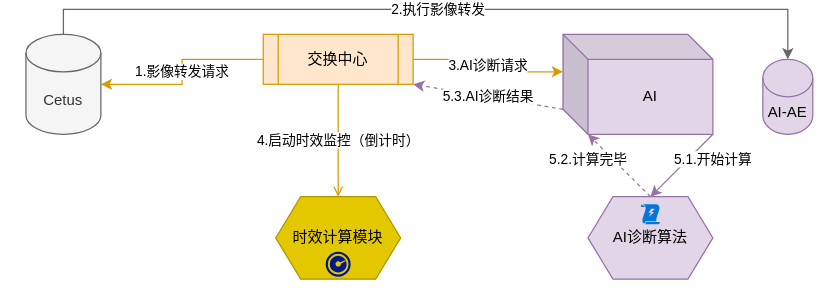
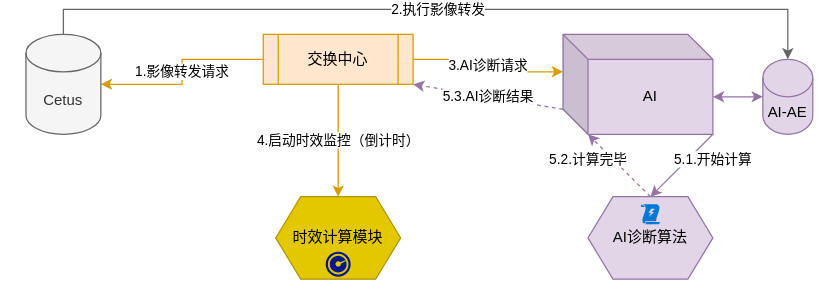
+ <mxCell id="12" value="" style="endArrow=classic;startArrow=classic;html=1;rounded=0;entryX=0;entryY=0.5;entryDx=0;entryDy=0;entryPerimeter=0;exitX=0;exitY=0;exitDx=120;exitDy=50;exitPerimeter=0;fillColor=#e1d5e7;strokeColor=#9673a6;" edge="1" parent="1" source="10" target="11"><mxGeometry width="50" height="50" relative="1" as="geometry"><mxPoint x="460" y="250" as="sourcePoint" /><mxPoint x="510" y="200" as="targetPoint" /></mxGeometry></mxCell>
- <mxCell id="4" value="4.启动时效监控（倒计时）" style="edgeStyle=orthogonalEdgeStyle;rounded=0;orthogonalLoop=1;jettySize=auto;html=1;exitX=0.5;exitY=1;exitDx=0;exitDy=0;fillColor=#ffe6cc;strokeColor=#d79b00;endArrow=open;" edge="1" parent="1" source="5" target="13"><mxGeometry relative="1" as="geometry" /></mxCell>
+ <mxCell id="4" value="4.启动时效监控（倒计时）" style="edgeStyle=orthogonalEdgeStyle;rounded=0;orthogonalLoop=1;jettySize=auto;html=1;exitX=0.5;exitY=1;exitDx=0;exitDy=0;fillColor=#ffe6cc;strokeColor=#d79b00;" edge="1" parent="1" source="5" target="13"><mxGeometry relative="1" as="geometry" /></mxCell>
